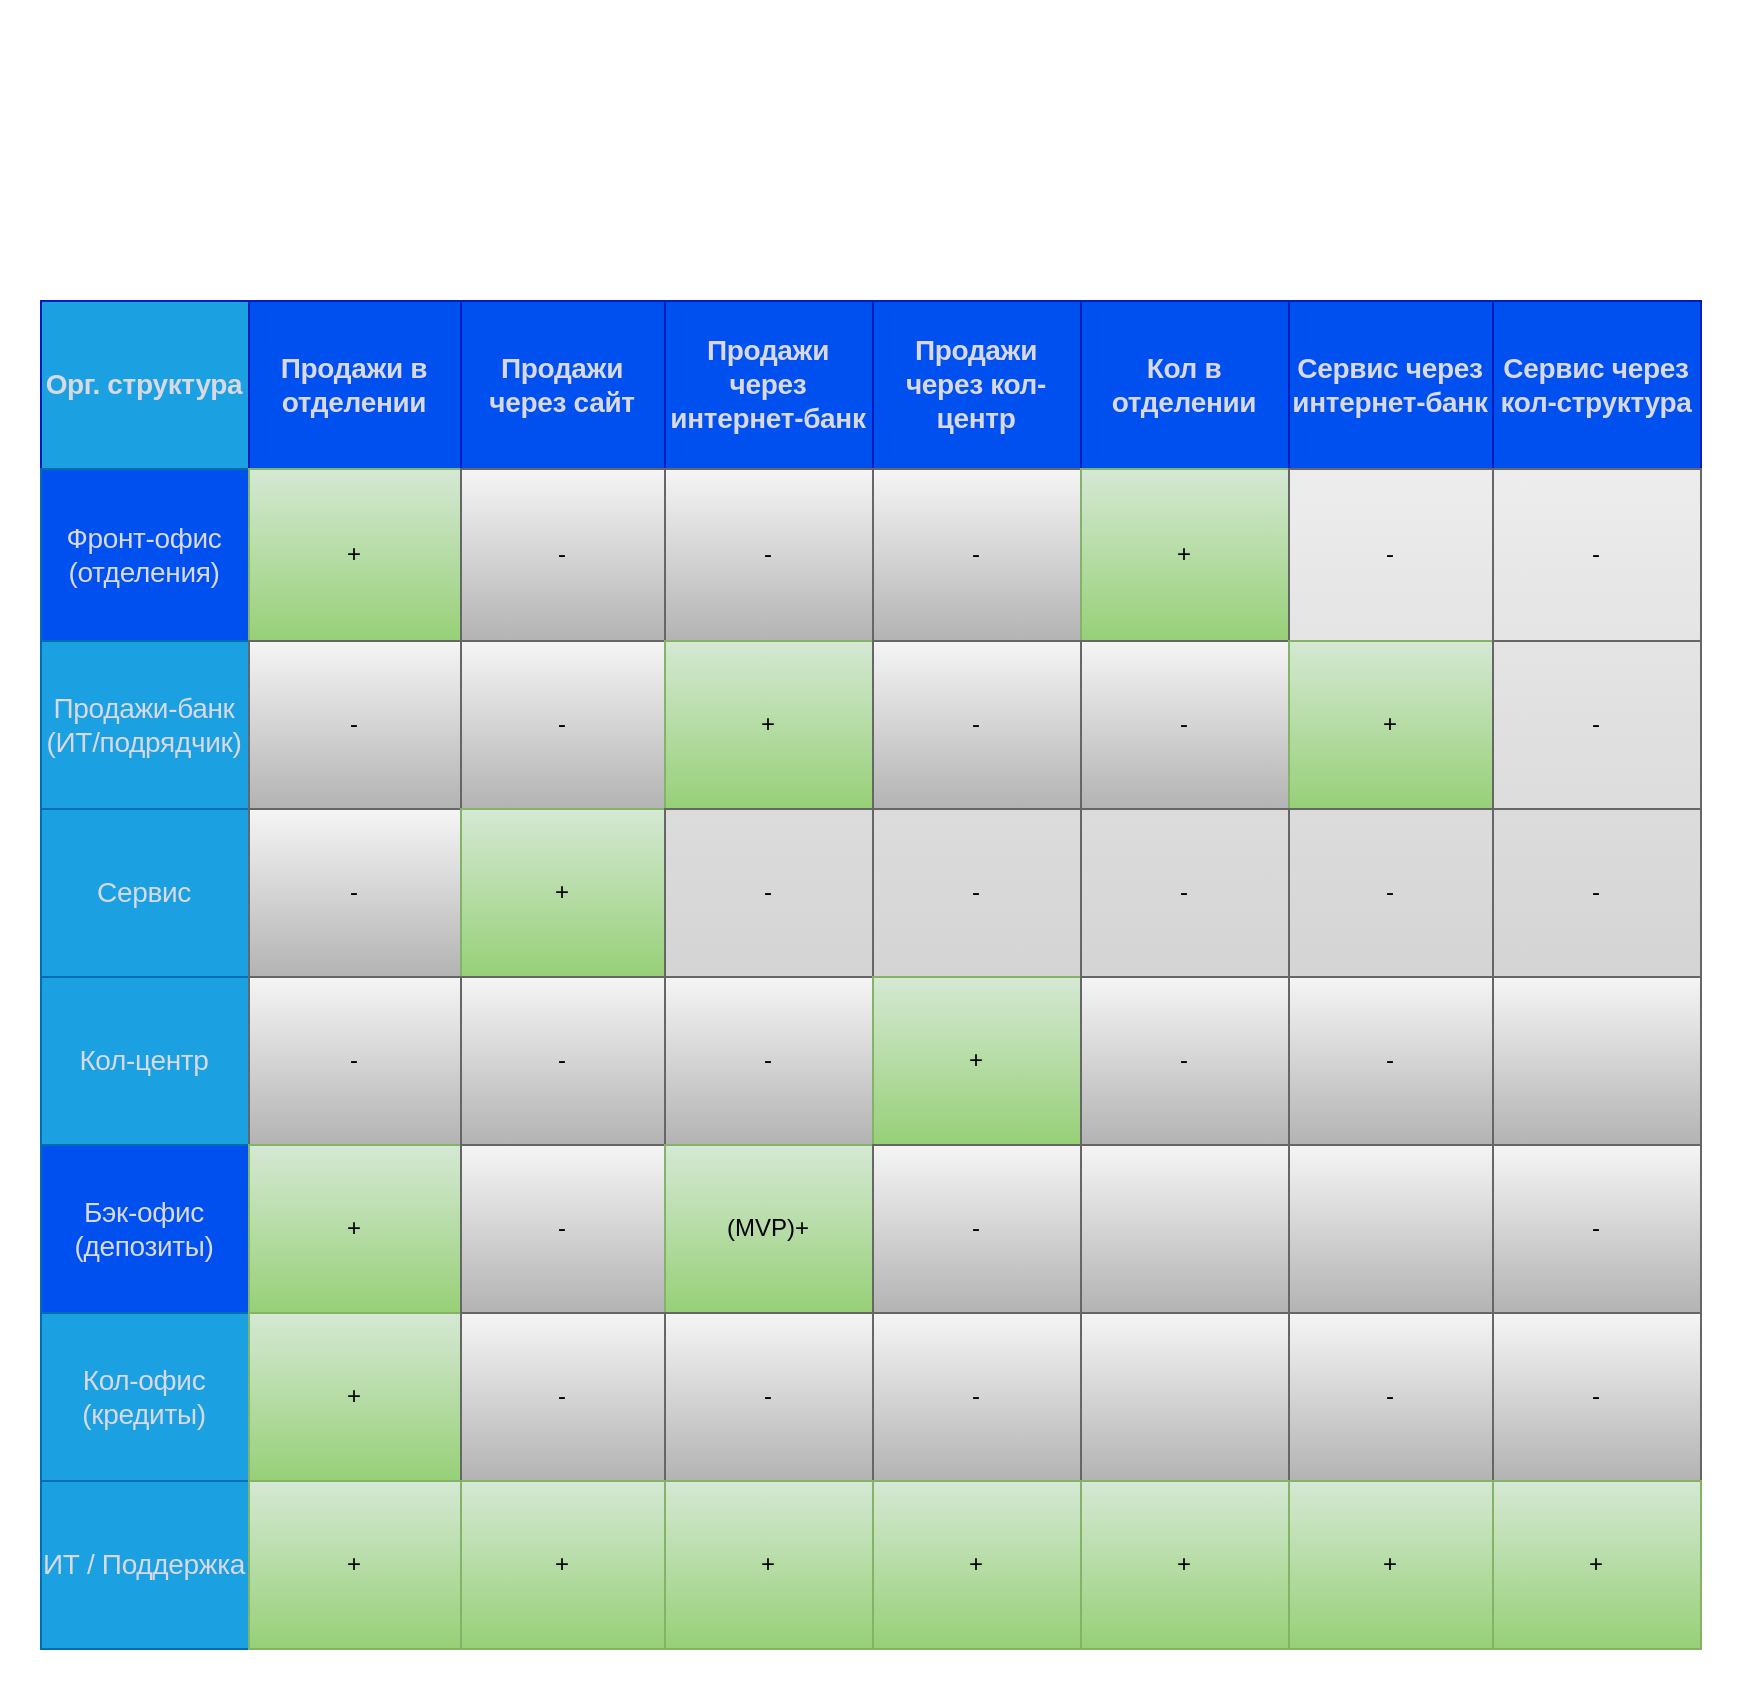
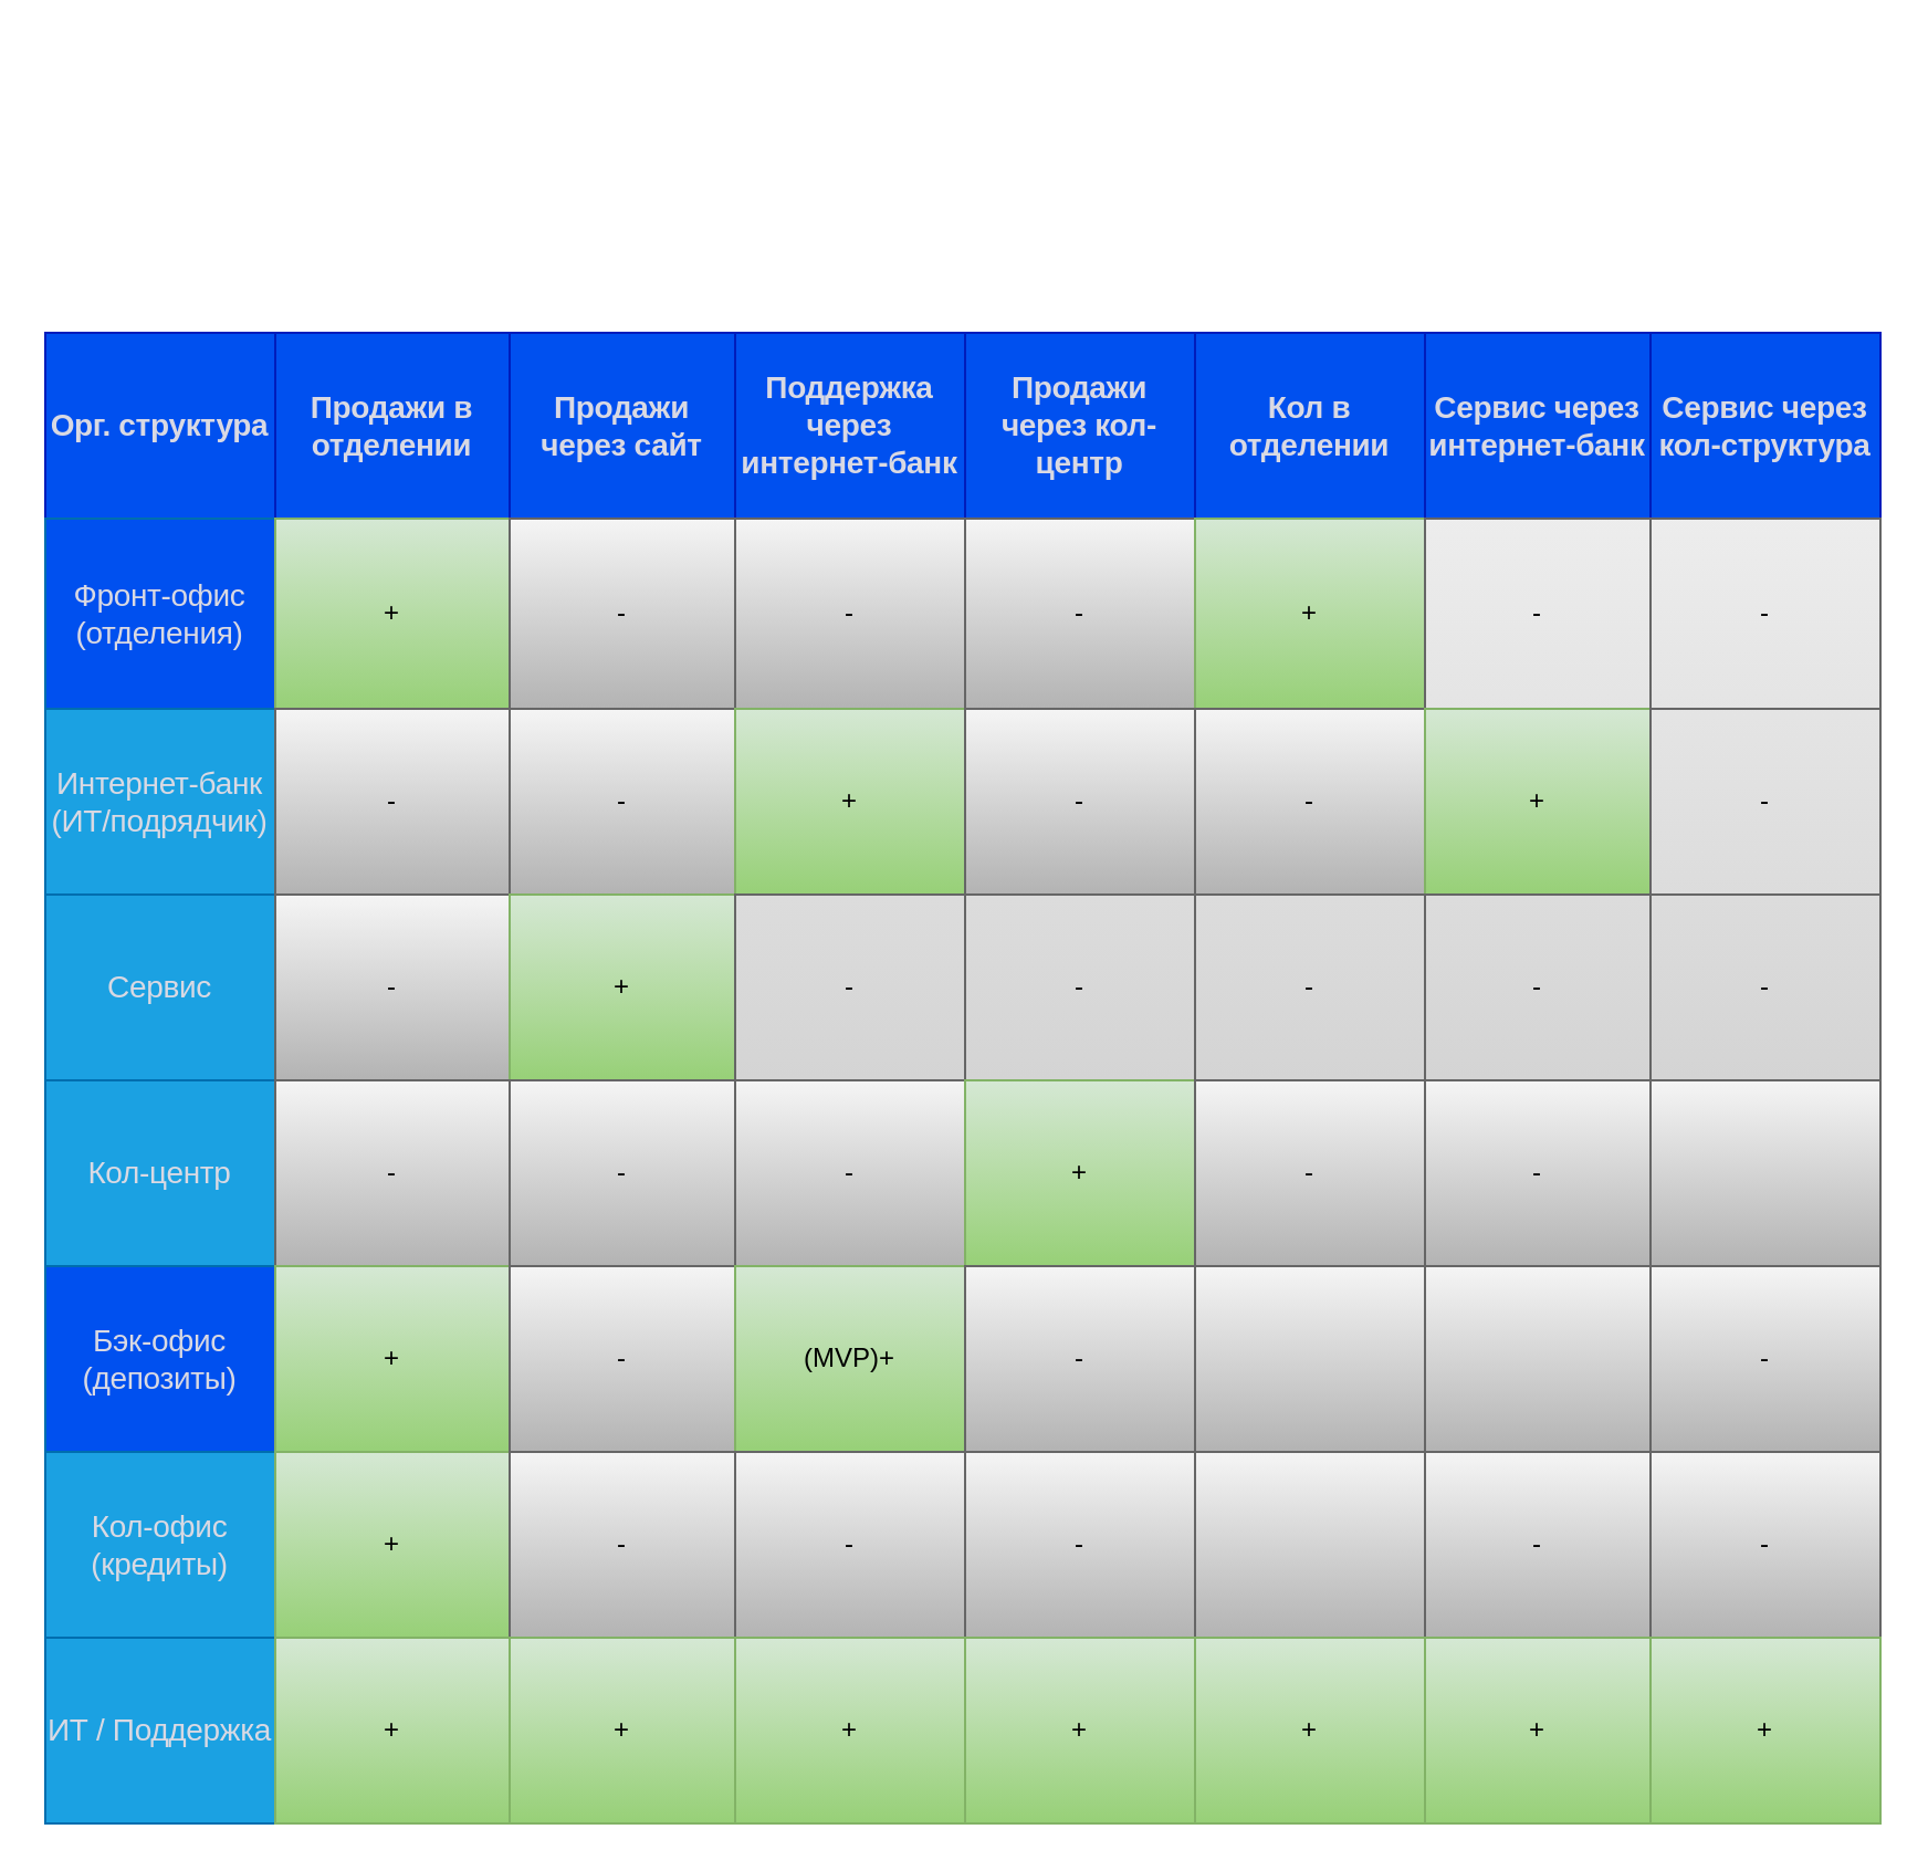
- <mxCell id="4" value="&lt;span style=&quot;color: rgb(217, 217, 227); font-family: &amp;quot;OpenAI Sans&amp;quot;, helvetica, sans-serif; font-size: 14px; font-weight: 700; letter-spacing: -0.16px;&quot;&gt;Орг. структура&lt;/span&gt;" style="connectable=0;recursiveResize=0;strokeColor=#001DBC;fillColor=#1ba1e2;align=center;whiteSpace=wrap;html=1;fillStyle=auto;fontColor=#ffffff;" vertex="1" parent="3"><mxGeometry width="104" height="84" as="geometry"><mxRectangle width="104" height="84" as="alternateBounds" /></mxGeometry></mxCell>
+ <mxCell id="4" value="&lt;span style=&quot;color: rgb(217, 217, 227); font-family: &amp;quot;OpenAI Sans&amp;quot;, helvetica, sans-serif; font-size: 14px; font-weight: 700; letter-spacing: -0.16px;&quot;&gt;Орг. структура&lt;/span&gt;" style="connectable=0;recursiveResize=0;strokeColor=#001DBC;fillColor=#0050ef;align=center;whiteSpace=wrap;html=1;fillStyle=auto;fontColor=#ffffff;" vertex="1" parent="3"><mxGeometry width="104" height="84" as="geometry"><mxRectangle width="104" height="84" as="alternateBounds" /></mxGeometry></mxCell>
- <mxCell id="7" value="&lt;span style=&quot;color: rgb(217, 217, 227); font-family: &amp;quot;OpenAI Sans&amp;quot;, helvetica, sans-serif; font-size: 14px; font-weight: 700; letter-spacing: -0.16px;&quot;&gt;Продажи через интернет-банк&lt;/span&gt;" style="connectable=0;recursiveResize=0;strokeColor=#001DBC;fillColor=#0050ef;align=center;whiteSpace=wrap;html=1;fontColor=#ffffff;" vertex="1" parent="3"><mxGeometry x="312" width="104" height="84" as="geometry"><mxRectangle width="104" height="84" as="alternateBounds" /></mxGeometry></mxCell>
+ <mxCell id="7" value="&lt;span style=&quot;color: rgb(217, 217, 227); font-family: &amp;quot;OpenAI Sans&amp;quot;, helvetica, sans-serif; font-size: 14px; font-weight: 700; letter-spacing: -0.16px;&quot;&gt;Поддержка через интернет-банк&lt;/span&gt;" style="connectable=0;recursiveResize=0;strokeColor=#001DBC;fillColor=#0050ef;align=center;whiteSpace=wrap;html=1;fontColor=#ffffff;" vertex="1" parent="3"><mxGeometry x="312" width="104" height="84" as="geometry"><mxRectangle width="104" height="84" as="alternateBounds" /></mxGeometry></mxCell>
- <mxCell id="22" value="&lt;span style=&quot;color: rgb(217, 217, 227); font-family: &amp;quot;OpenAI Sans&amp;quot;, helvetica, sans-serif; font-size: 14px; letter-spacing: -0.16px; text-align: start;&quot;&gt;Продажи-банк (ИТ/подрядчик)&lt;/span&gt;" style="connectable=0;recursiveResize=0;strokeColor=#006EAF;fillColor=#1ba1e2;align=center;whiteSpace=wrap;html=1;fontColor=#ffffff;" vertex="1" parent="21"><mxGeometry width="104" height="84" as="geometry"><mxRectangle width="104" height="84" as="alternateBounds" /></mxGeometry></mxCell>
+ <mxCell id="22" value="&lt;span style=&quot;color: rgb(217, 217, 227); font-family: &amp;quot;OpenAI Sans&amp;quot;, helvetica, sans-serif; font-size: 14px; letter-spacing: -0.16px; text-align: start;&quot;&gt;Интернет-банк (ИТ/подрядчик)&lt;/span&gt;" style="connectable=0;recursiveResize=0;strokeColor=#006EAF;fillColor=#1ba1e2;align=center;whiteSpace=wrap;html=1;fontColor=#ffffff;" vertex="1" parent="21"><mxGeometry width="104" height="84" as="geometry"><mxRectangle width="104" height="84" as="alternateBounds" /></mxGeometry></mxCell>
